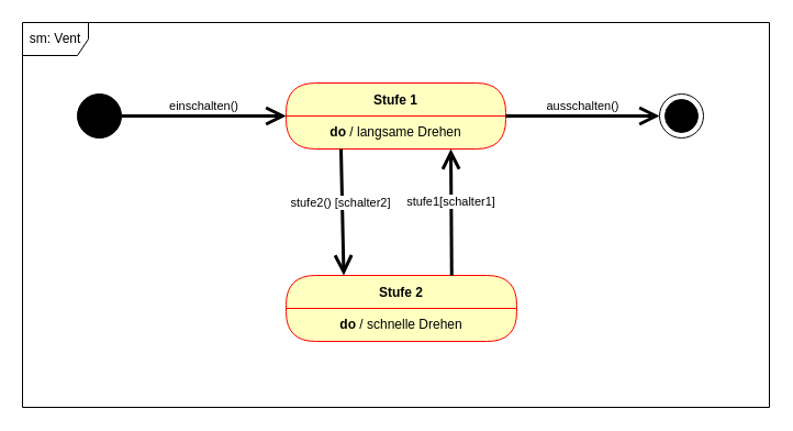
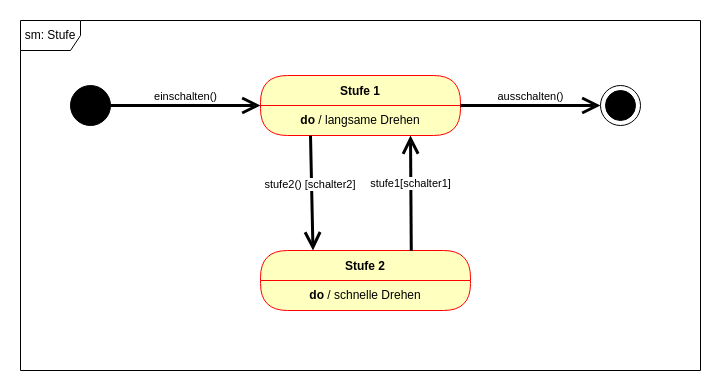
- <mxCell id="12" value="sm: Vent" style="shape=umlFrame;whiteSpace=wrap;html=1;" vertex="1" parent="1"><mxGeometry x="20" y="20" width="680" height="350" as="geometry" /></mxCell>
+ <mxCell id="12" value="sm: Stufe" style="shape=umlFrame;whiteSpace=wrap;html=1;" vertex="1" parent="1"><mxGeometry x="20" y="20" width="680" height="350" as="geometry" /></mxCell>
